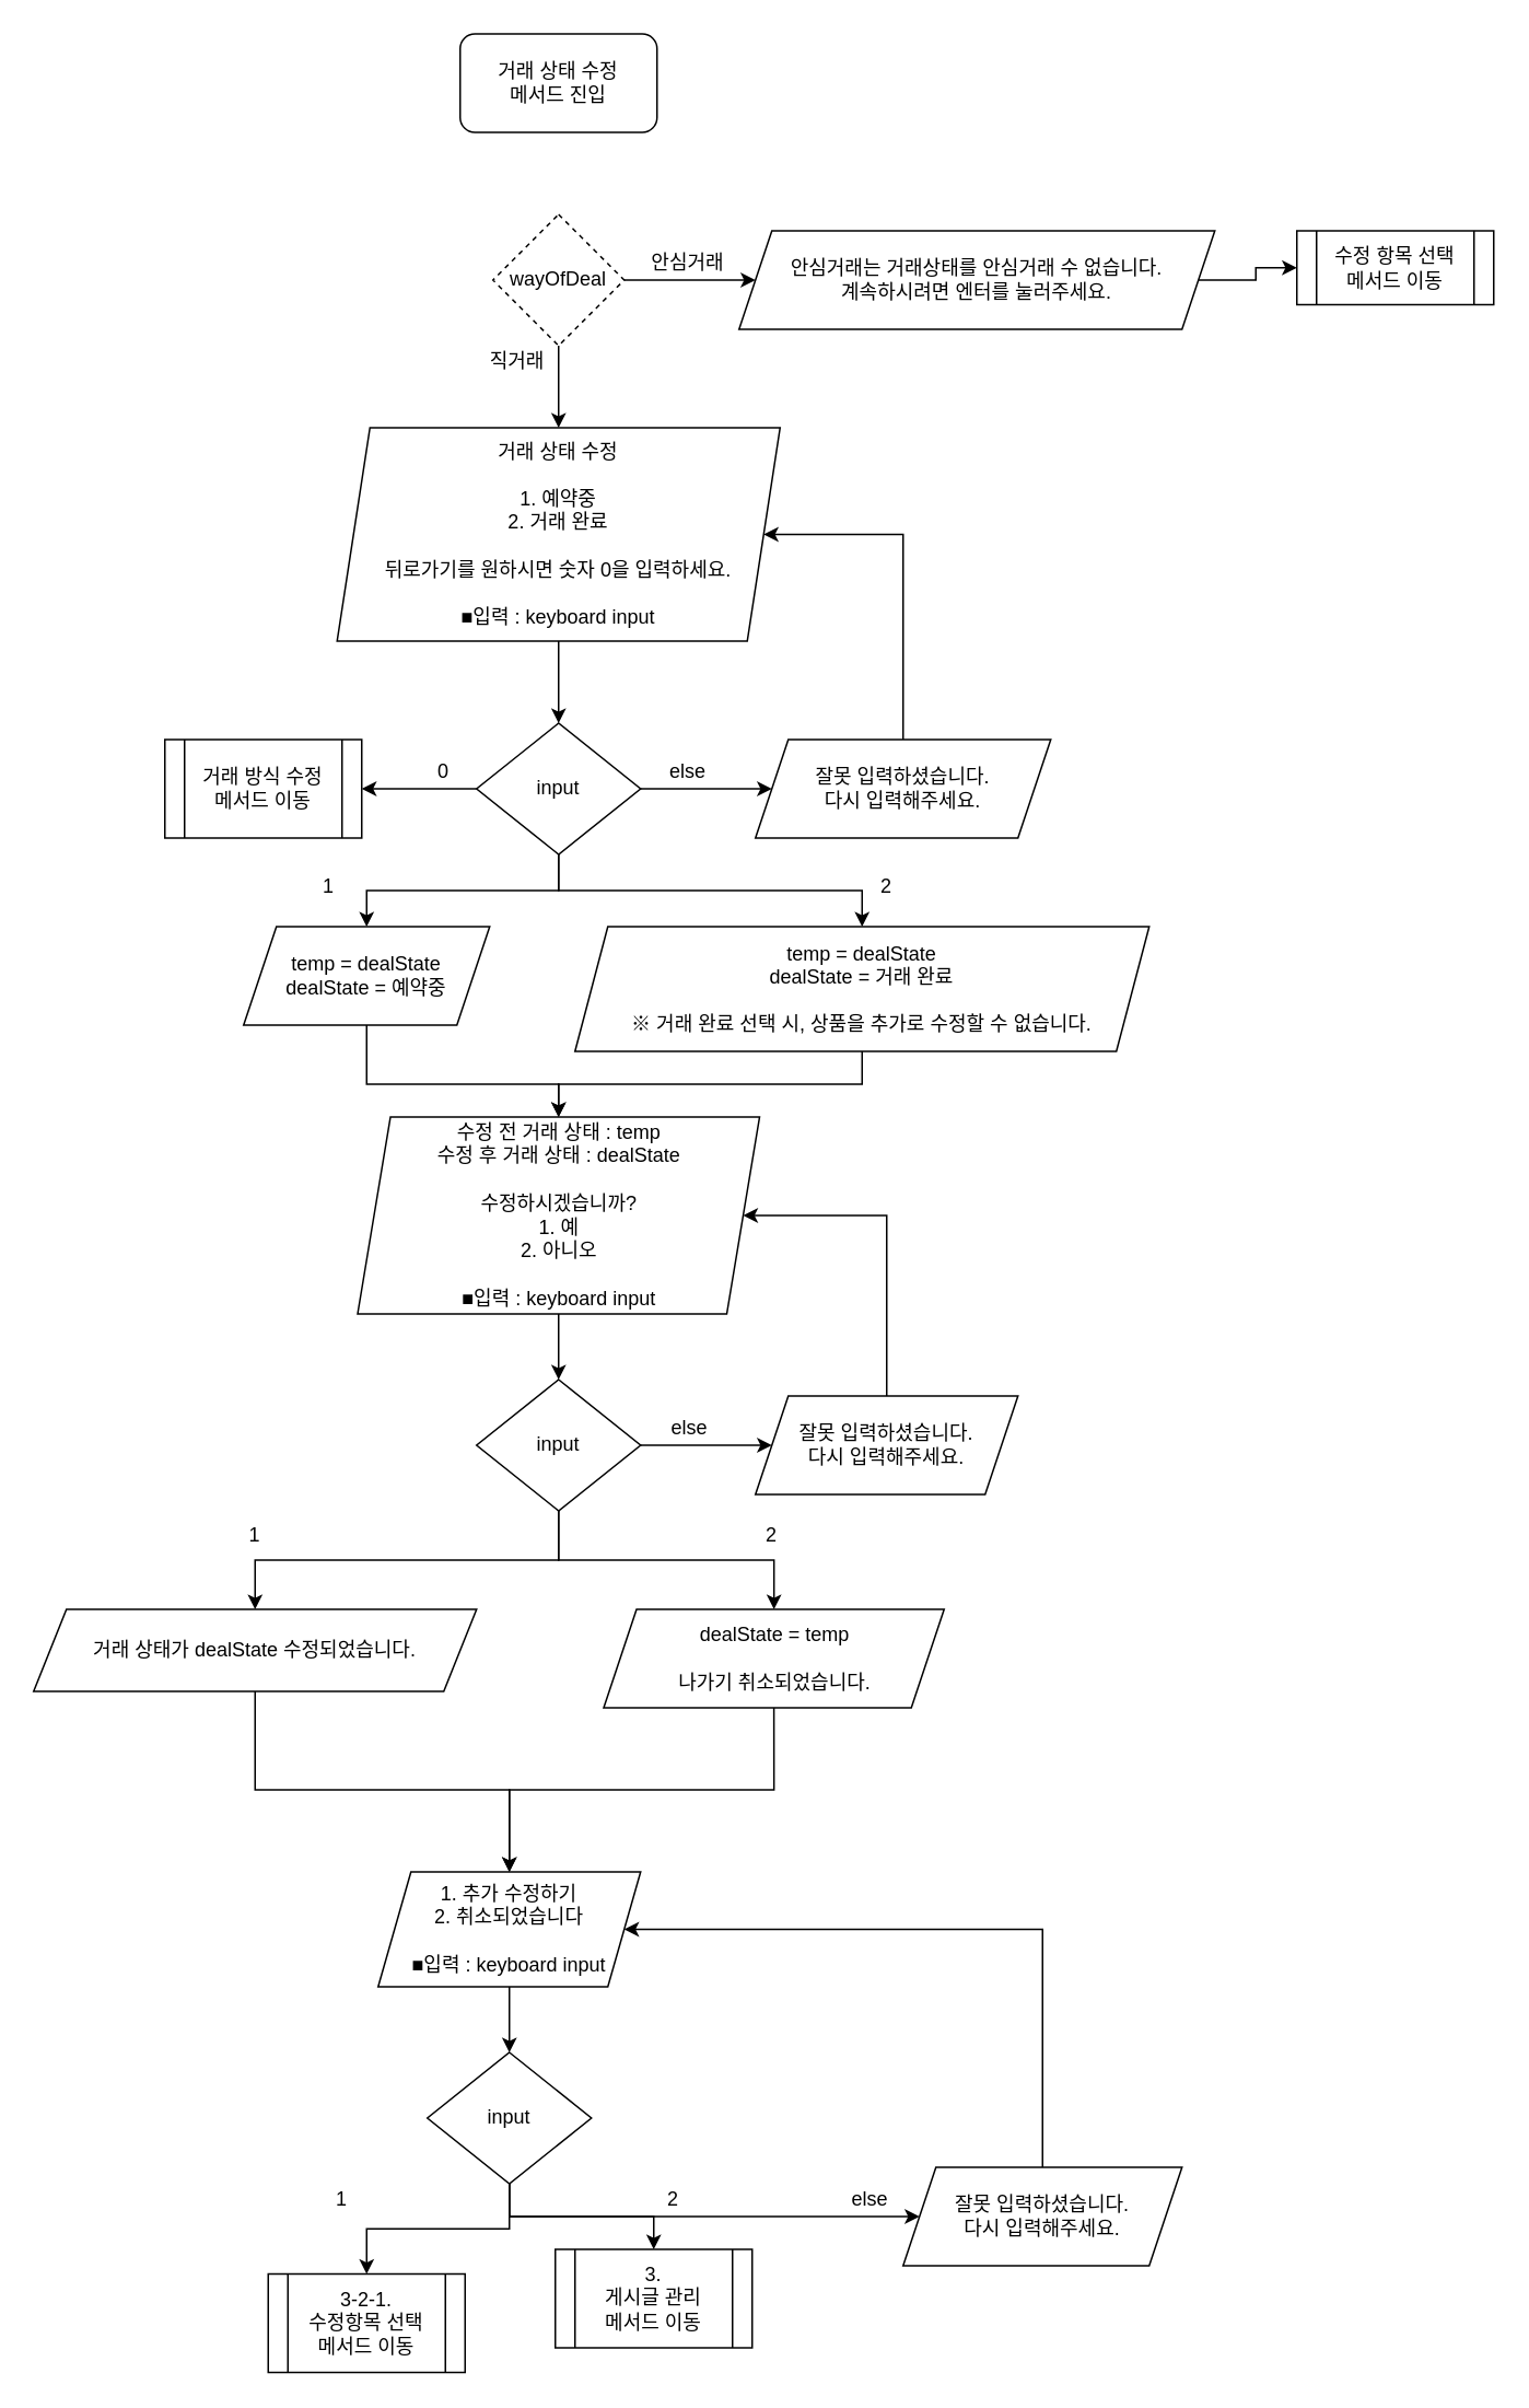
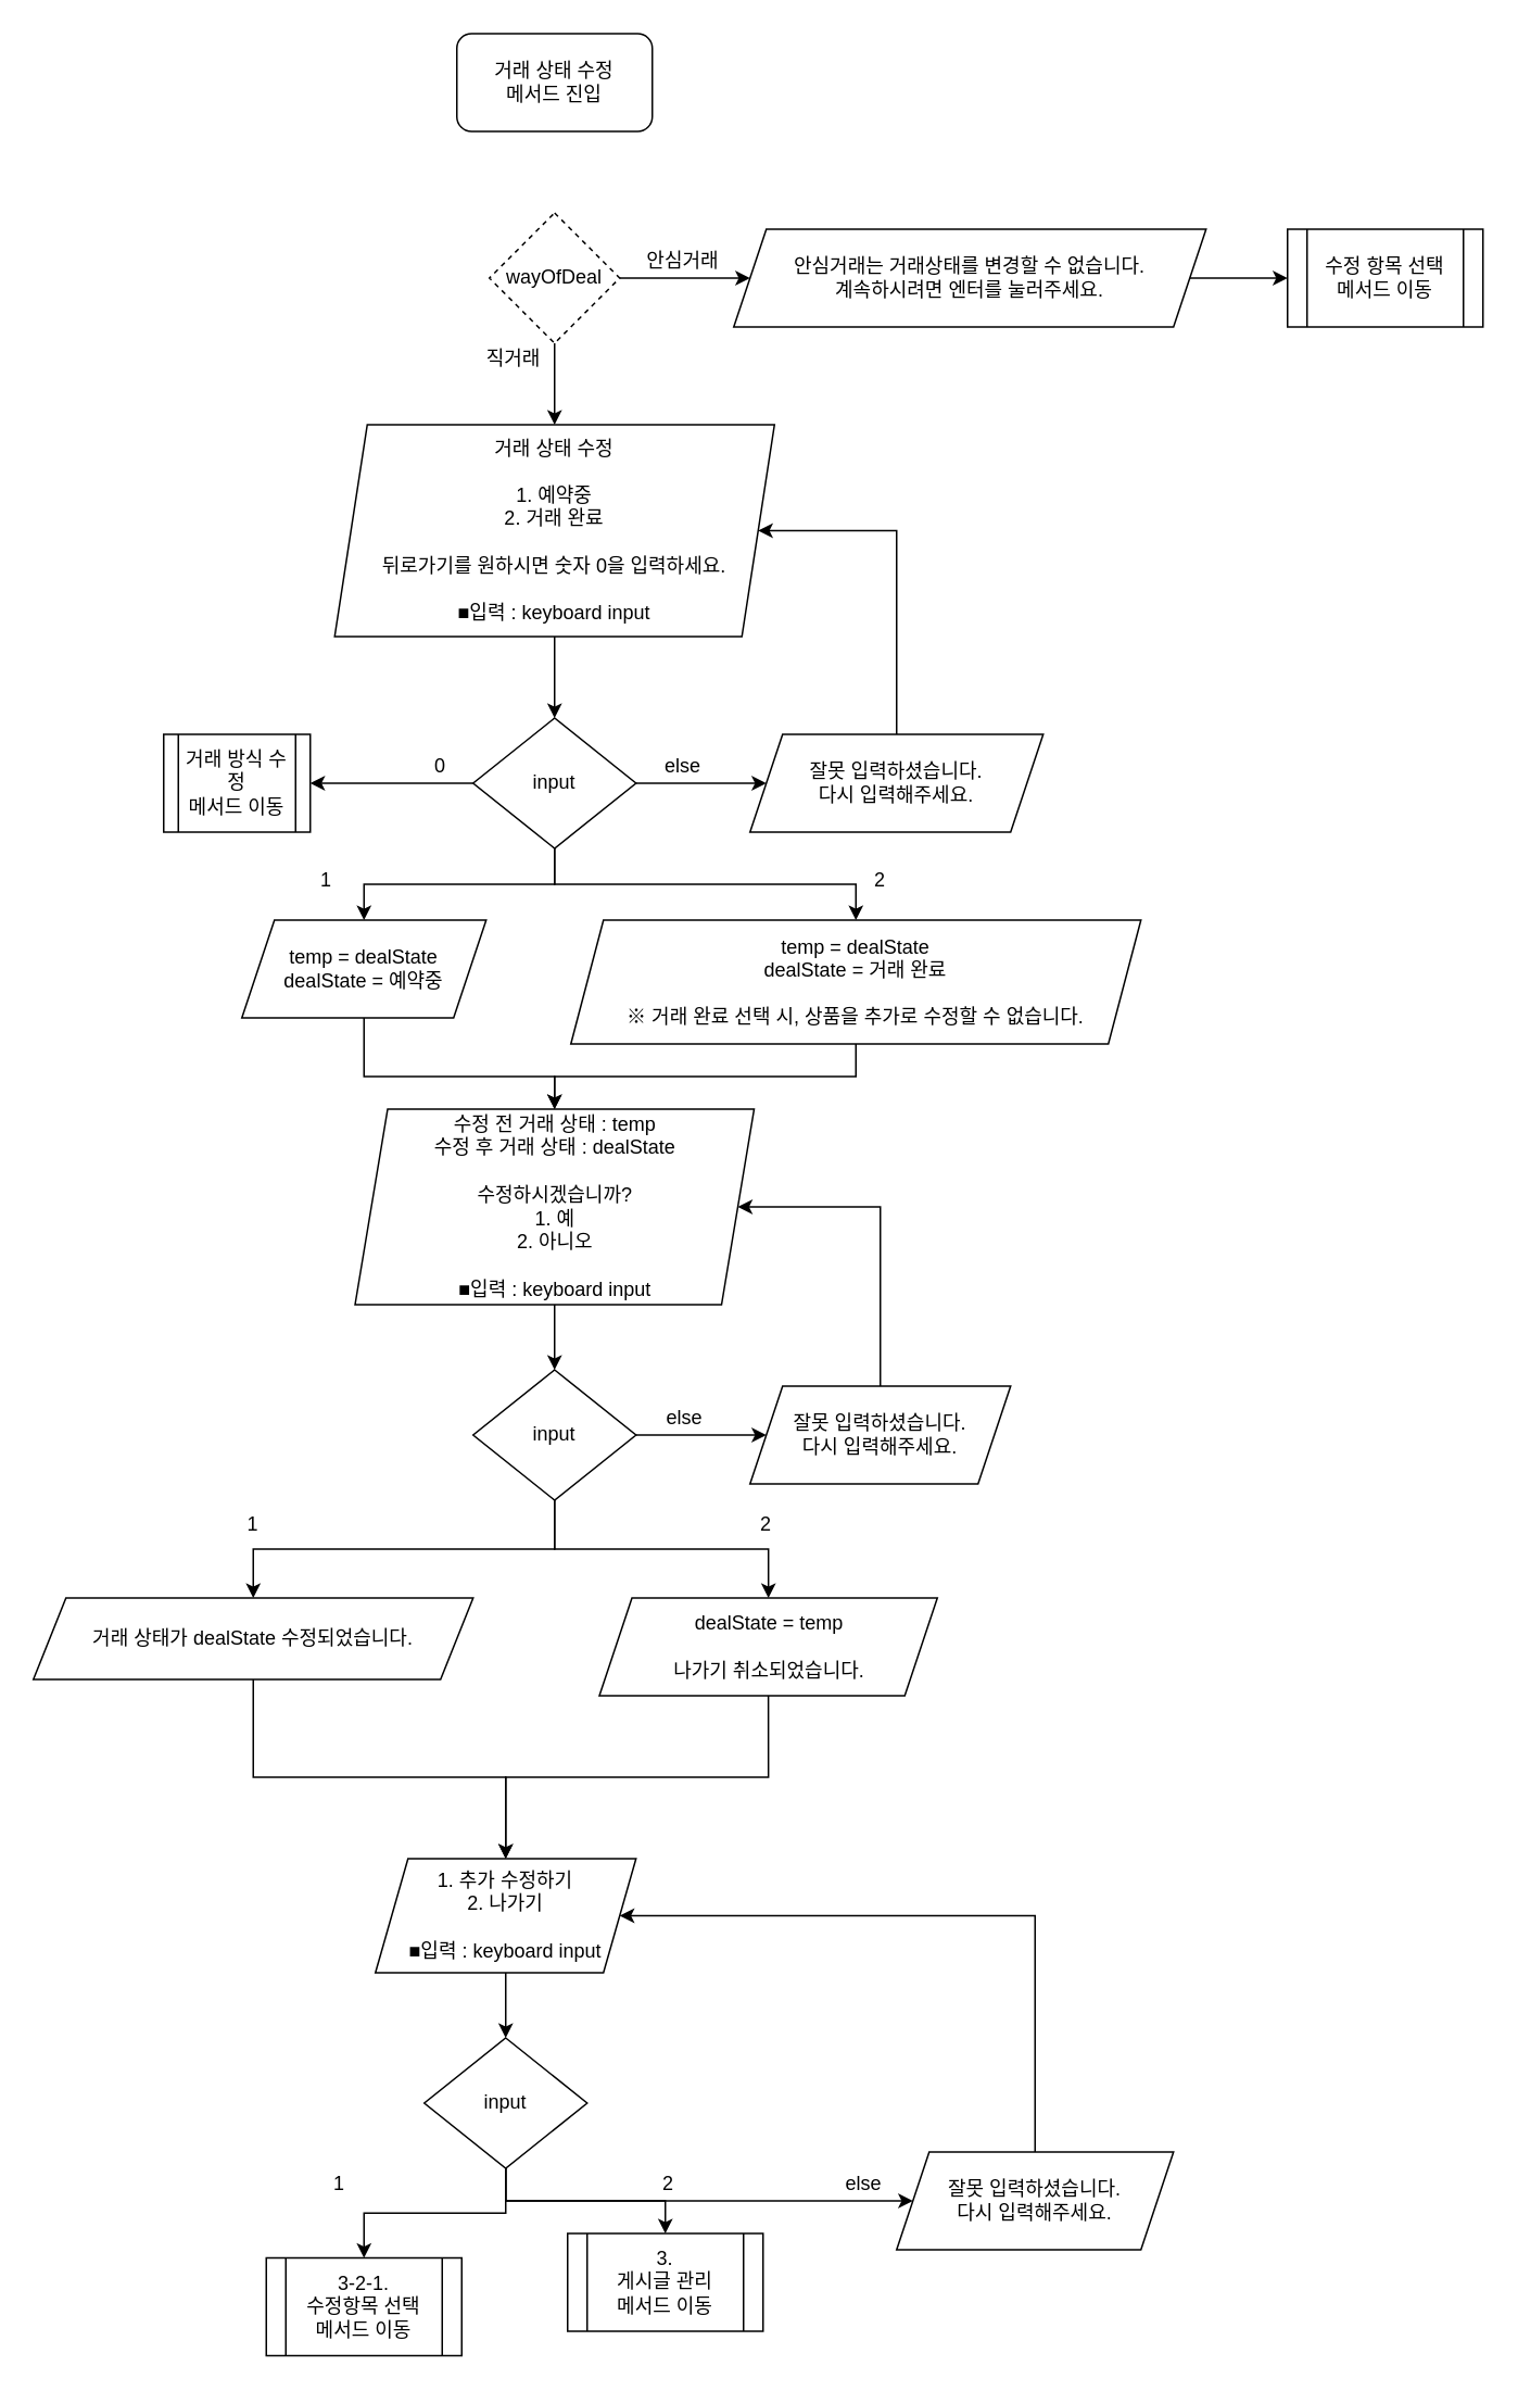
- <mxCell id="39" value="수정 항목 선택&lt;br&gt;메서드 이동" style="shape=process;whiteSpace=wrap;html=1;backgroundOutline=1;rounded=1;arcSize=0;" vertex="1" parent="1"><mxGeometry x="790" y="140" width="120" height="45" as="geometry" /></mxCell>
+ <mxCell id="39" value="수정 항목 선택&lt;br&gt;메서드 이동" style="shape=process;whiteSpace=wrap;html=1;backgroundOutline=1;rounded=1;arcSize=0;" vertex="1" parent="1"><mxGeometry x="790" y="140" width="120" height="60" as="geometry" /></mxCell>
- <mxCell id="34" value="안심거래는 거래상태를 안심거래 수 없습니다.&lt;br&gt;계속하시려면 엔터를 눌러주세요." style="shape=parallelogram;perimeter=parallelogramPerimeter;whiteSpace=wrap;html=1;fixedSize=1;rounded=1;arcSize=0;" vertex="1" parent="1"><mxGeometry x="450" y="140" width="290" height="60" as="geometry" /></mxCell>
+ <mxCell id="34" value="안심거래는 거래상태를 변경할 수 없습니다.&lt;br&gt;계속하시려면 엔터를 눌러주세요." style="shape=parallelogram;perimeter=parallelogramPerimeter;whiteSpace=wrap;html=1;fixedSize=1;rounded=1;arcSize=0;" vertex="1" parent="1"><mxGeometry x="450" y="140" width="290" height="60" as="geometry" /></mxCell>
- <mxCell id="46" value="거래 방식 수정&lt;br&gt;메서드 이동" style="shape=process;whiteSpace=wrap;html=1;backgroundOutline=1;rounded=1;arcSize=0;" vertex="1" parent="1"><mxGeometry x="100" y="450" width="120" height="60" as="geometry" /></mxCell>
+ <mxCell id="46" value="거래 방식 수정&lt;br&gt;메서드 이동" style="shape=process;whiteSpace=wrap;html=1;backgroundOutline=1;rounded=1;arcSize=0;" vertex="1" parent="1"><mxGeometry x="100" y="450" width="90" height="60" as="geometry" /></mxCell>
- <mxCell id="16" value="1. 추가 수정하기&lt;br&gt;2. 취소되었습니다&lt;br&gt;&lt;br&gt;■입력 : keyboard input" style="shape=parallelogram;perimeter=parallelogramPerimeter;whiteSpace=wrap;html=1;fixedSize=1;" vertex="1" parent="1"><mxGeometry x="230" y="1140" width="160" height="70" as="geometry" /></mxCell>
+ <mxCell id="16" value="1. 추가 수정하기&lt;br&gt;2. 나가기&lt;br&gt;&lt;br&gt;■입력 : keyboard input" style="shape=parallelogram;perimeter=parallelogramPerimeter;whiteSpace=wrap;html=1;fixedSize=1;" vertex="1" parent="1"><mxGeometry x="230" y="1140" width="160" height="70" as="geometry" /></mxCell>
- <mxCell id="22" value="3.&lt;br&gt;게시글 관리&lt;br&gt;메서드 이동" style="shape=process;whiteSpace=wrap;html=1;backgroundOutline=1;" vertex="1" parent="1"><mxGeometry x="338" y="1370" width="120" height="60" as="geometry" /></mxCell>
+ <mxCell id="22" value="3.&lt;br&gt;게시글 관리&lt;br&gt;메서드 이동" style="shape=process;whiteSpace=wrap;html=1;backgroundOutline=1;" vertex="1" parent="1"><mxGeometry x="348" y="1370" width="120" height="60" as="geometry" /></mxCell>
